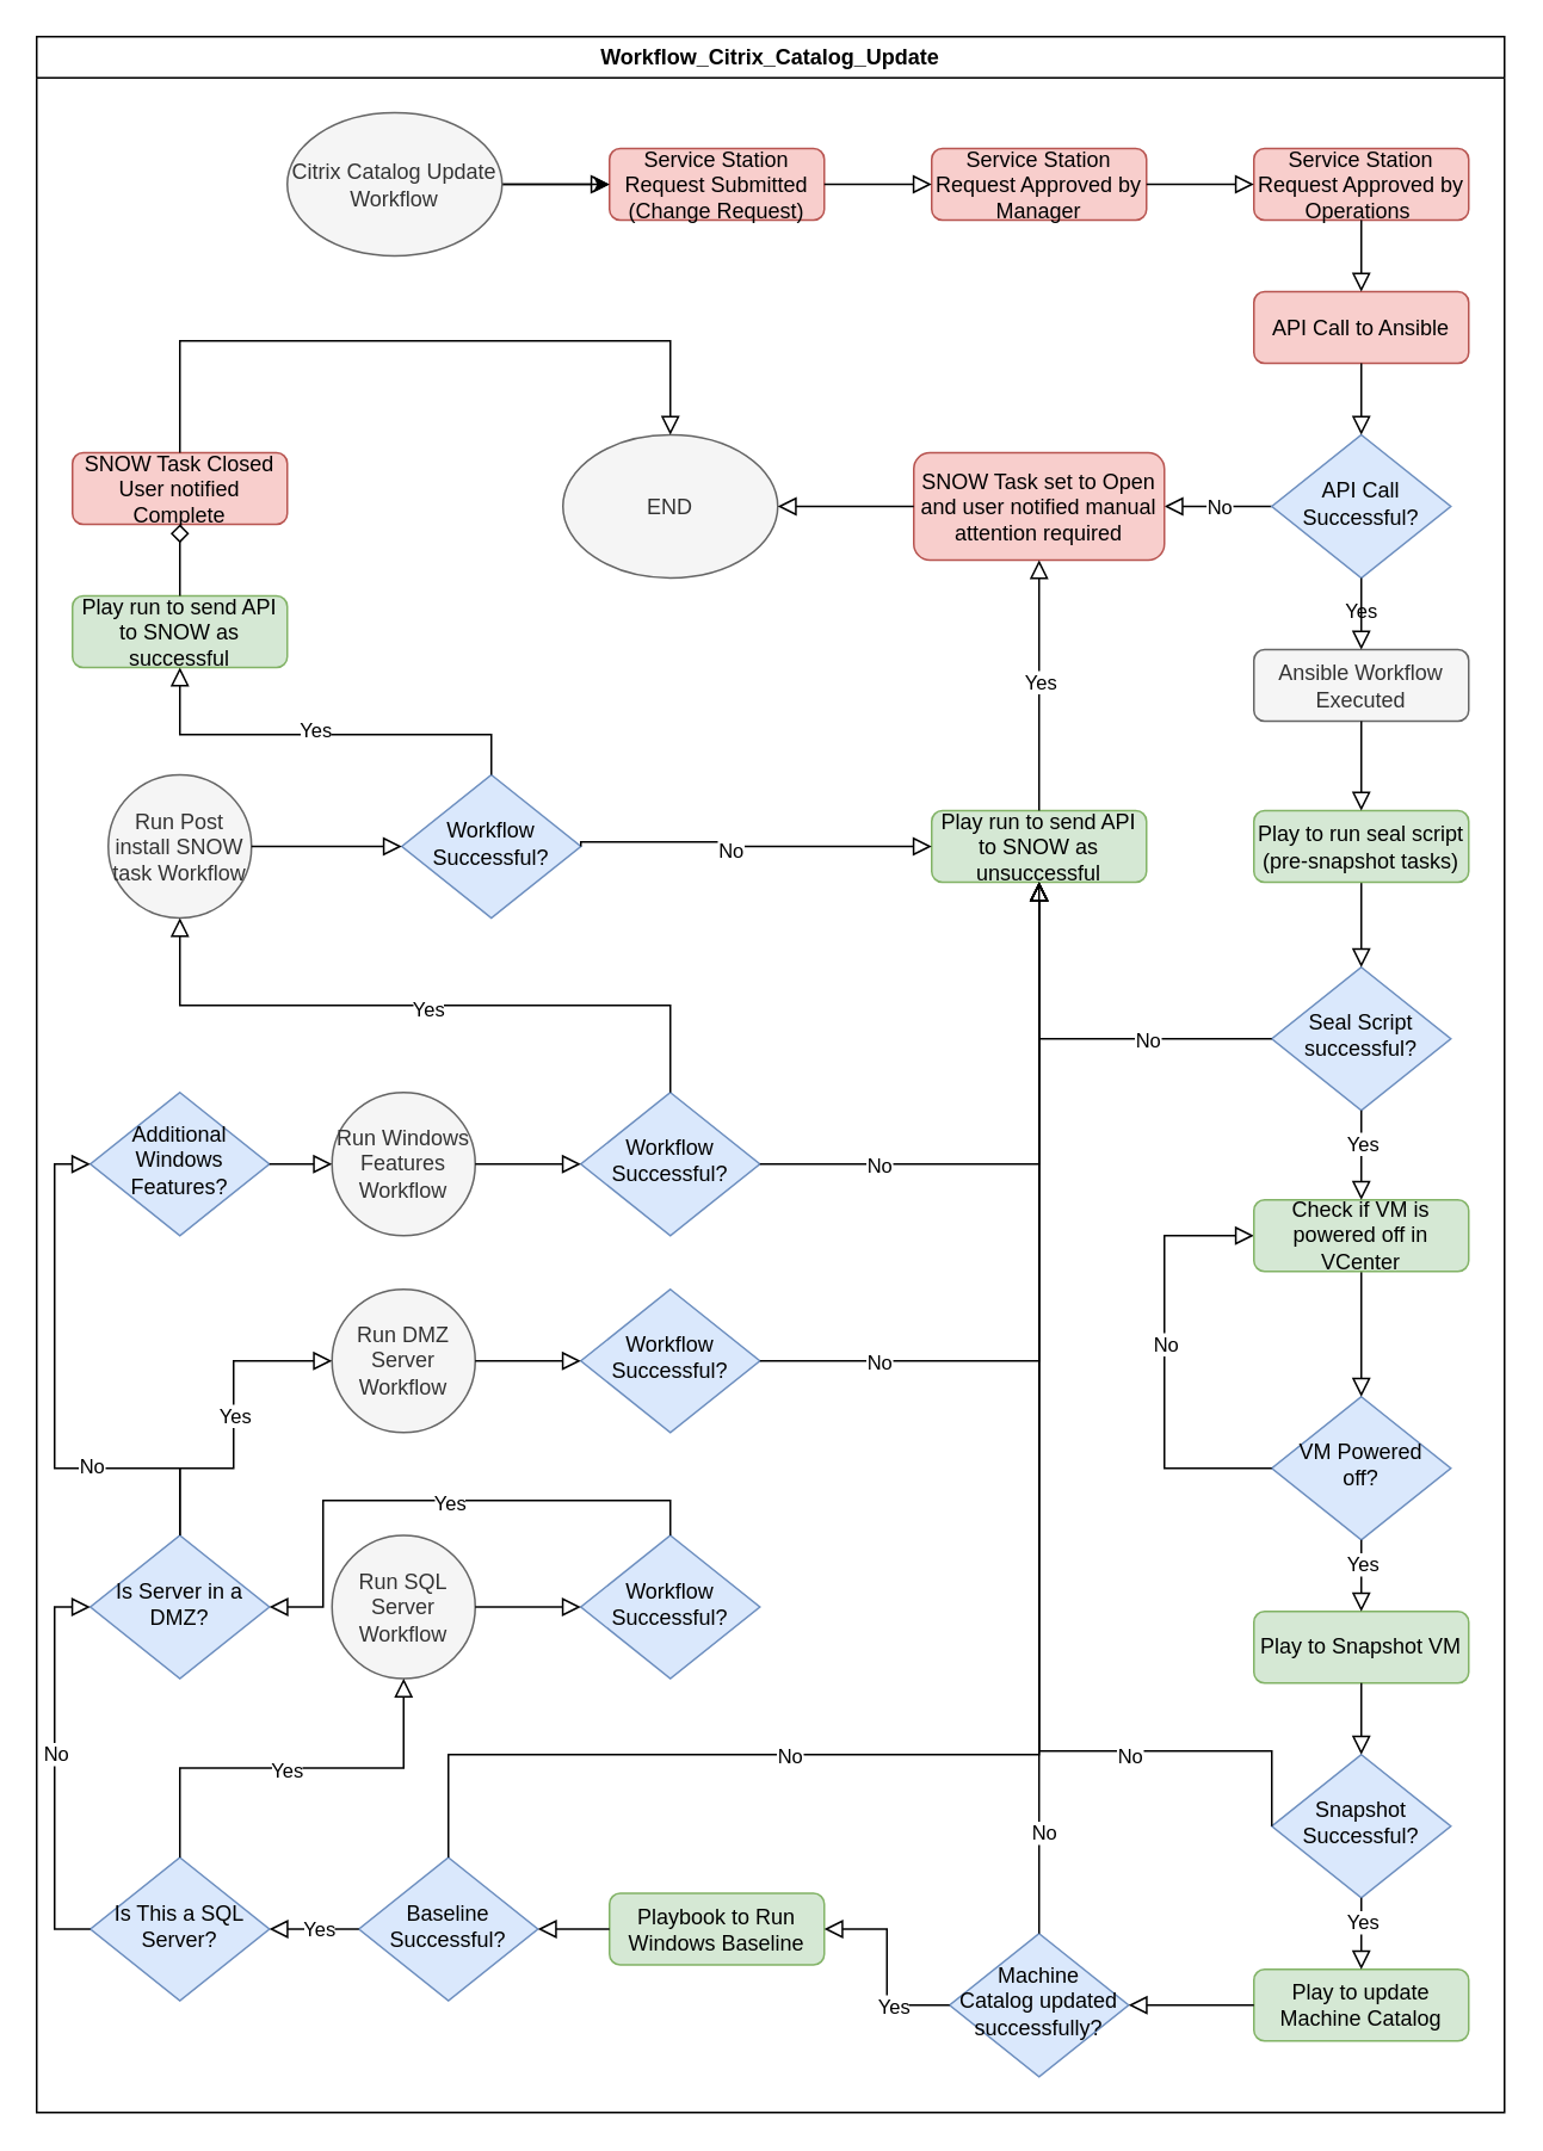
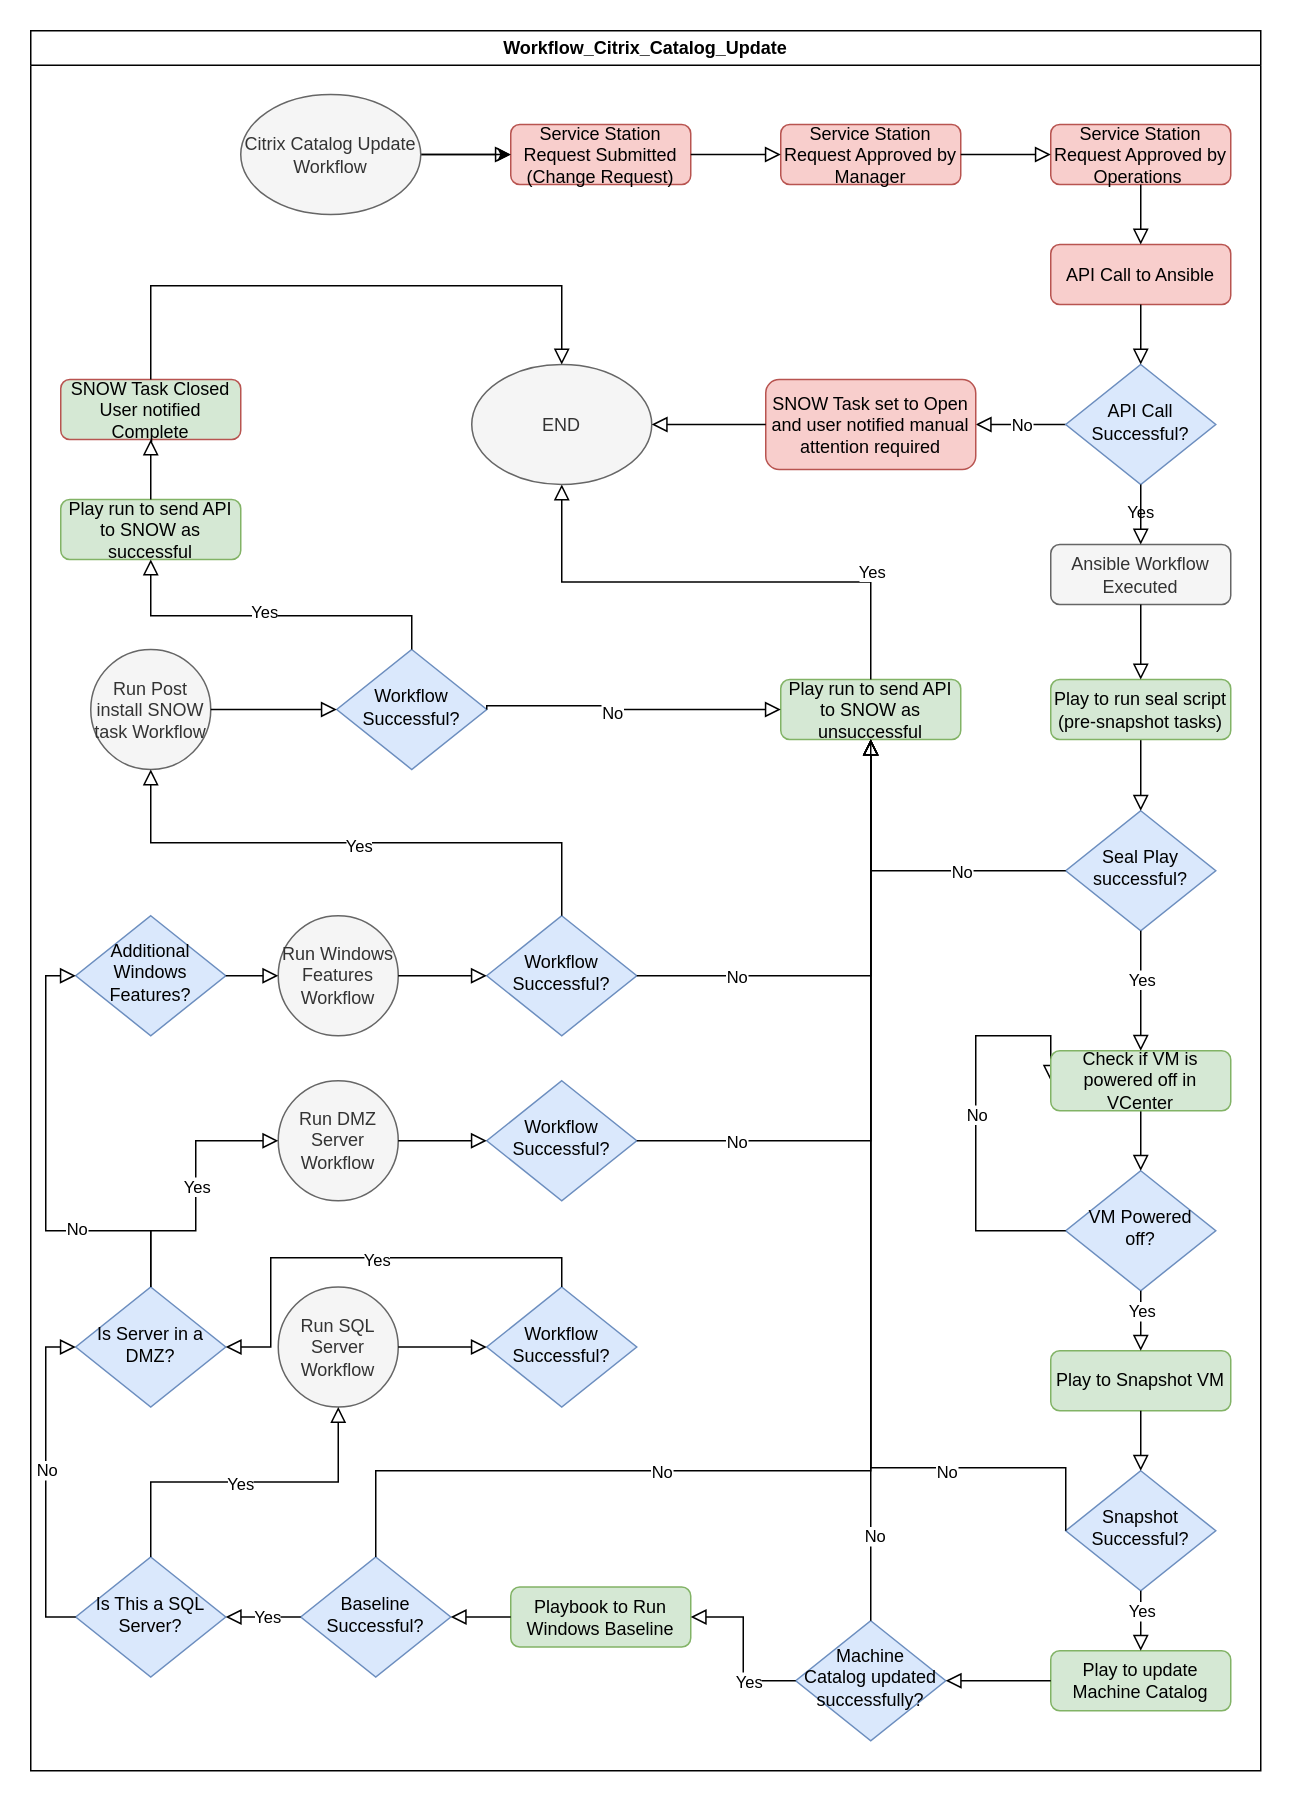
- <mxCell id="86" value="&lt;p class=&quot;MsoNormal&quot;&gt;SNOW Task Closed User notified Complete&lt;/p&gt;" style="rounded=1;whiteSpace=wrap;html=1;fontSize=12;glass=0;strokeWidth=1;shadow=0;fillColor=#f8cecc;strokeColor=#b85450;" vertex="1" parent="2"><mxGeometry x="20" y="232.5" width="120" height="40" as="geometry" /></mxCell>
+ <mxCell id="86" value="&lt;p class=&quot;MsoNormal&quot;&gt;SNOW Task Closed User notified Complete&lt;/p&gt;" style="rounded=1;whiteSpace=wrap;html=1;fontSize=12;glass=0;strokeWidth=1;shadow=0;fillColor=#d5e8d4;strokeColor=#b85450;" vertex="1" parent="2"><mxGeometry x="20" y="232.5" width="120" height="40" as="geometry" /></mxCell>
- <mxCell id="93" value="" style="rounded=0;html=1;jettySize=auto;orthogonalLoop=1;fontSize=11;endArrow=diamond;endFill=0;endSize=8;strokeWidth=1;shadow=0;labelBackgroundColor=none;edgeStyle=orthogonalEdgeStyle;entryX=0.5;entryY=1;entryDx=0;entryDy=0;exitX=0.5;exitY=0;exitDx=0;exitDy=0;" edge="1" parent="2" source="85" target="86"><mxGeometry relative="1" as="geometry"><mxPoint x="-350" y="500" as="sourcePoint" /><mxPoint x="-230" y="222.5" as="targetPoint" /><Array as="points"><mxPoint x="80" y="290" /><mxPoint x="80" y="290" /></Array></mxGeometry></mxCell>
+ <mxCell id="93" value="" style="rounded=0;html=1;jettySize=auto;orthogonalLoop=1;fontSize=11;endArrow=block;endFill=0;endSize=8;strokeWidth=1;shadow=0;labelBackgroundColor=none;edgeStyle=orthogonalEdgeStyle;entryX=0.5;entryY=1;entryDx=0;entryDy=0;exitX=0.5;exitY=0;exitDx=0;exitDy=0;" edge="1" parent="2" source="85" target="86"><mxGeometry relative="1" as="geometry"><mxPoint x="-350" y="500" as="sourcePoint" /><mxPoint x="-230" y="222.5" as="targetPoint" /><Array as="points"><mxPoint x="80" y="290" /><mxPoint x="80" y="290" /></Array></mxGeometry></mxCell>
- <mxCell id="58" value="" style="rounded=0;html=1;jettySize=auto;orthogonalLoop=1;fontSize=11;endArrow=block;endFill=0;endSize=8;strokeWidth=1;shadow=0;labelBackgroundColor=none;edgeStyle=orthogonalEdgeStyle;entryX=0.5;entryY=1;entryDx=0;entryDy=0;exitX=0.5;exitY=0;exitDx=0;exitDy=0;" edge="1" parent="2" source="6" target="57"><mxGeometry relative="1" as="geometry"><mxPoint x="370" y="202.5" as="sourcePoint" /><mxPoint x="270" y="202.5" as="targetPoint" /></mxGeometry></mxCell>
+ <mxCell id="58" value="" style="rounded=0;html=1;jettySize=auto;orthogonalLoop=1;fontSize=11;endArrow=block;endFill=0;endSize=8;strokeWidth=1;shadow=0;labelBackgroundColor=none;edgeStyle=orthogonalEdgeStyle;exitX=0.5;exitY=0;exitDx=0;exitDy=0;" edge="1" parent="2" source="6" target="67"><mxGeometry relative="1" as="geometry"><mxPoint x="370" y="202.5" as="sourcePoint" /><mxPoint x="270" y="202.5" as="targetPoint" /></mxGeometry></mxCell>
- <mxCell id="3" value="Seal Script successful?" style="rhombus;whiteSpace=wrap;html=1;shadow=0;fontFamily=Helvetica;fontSize=12;align=center;strokeWidth=1;spacing=6;spacingTop=-4;fillColor=#dae8fc;strokeColor=#6c8ebf;" vertex="1" parent="2"><mxGeometry x="690" y="520" width="100" height="80" as="geometry" /></mxCell>
+ <mxCell id="3" value="Seal Play successful?" style="rhombus;whiteSpace=wrap;html=1;shadow=0;fontFamily=Helvetica;fontSize=12;align=center;strokeWidth=1;spacing=6;spacingTop=-4;fillColor=#dae8fc;strokeColor=#6c8ebf;" vertex="1" parent="2"><mxGeometry x="690" y="520" width="100" height="80" as="geometry" /></mxCell>
- <mxCell id="98" value="&lt;p class=&quot;MsoNormal&quot;&gt;Check if VM is powered off in VCenter&lt;/p&gt;" style="rounded=1;whiteSpace=wrap;html=1;fontSize=12;glass=0;strokeWidth=1;shadow=0;fillColor=#d5e8d4;strokeColor=#82b366;" vertex="1" parent="2"><mxGeometry x="680" y="650" width="120" height="40" as="geometry" /></mxCell>
+ <mxCell id="98" value="&lt;p class=&quot;MsoNormal&quot;&gt;Check if VM is powered off in VCenter&lt;/p&gt;" style="rounded=1;whiteSpace=wrap;html=1;fontSize=12;glass=0;strokeWidth=1;shadow=0;fillColor=#d5e8d4;strokeColor=#82b366;" vertex="1" parent="2"><mxGeometry x="680" y="680" width="120" height="40" as="geometry" /></mxCell>
